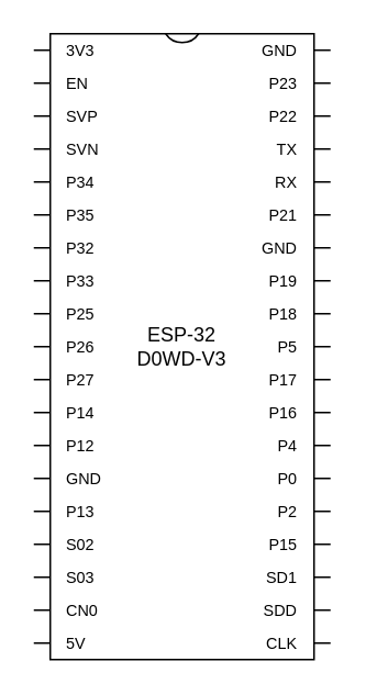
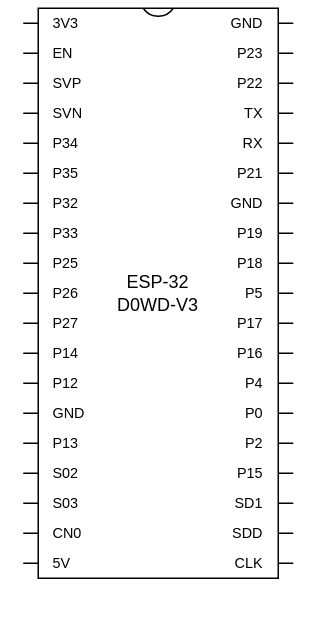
- <mxCell id="2" value="ESP-32&lt;div&gt;D0WD-V3&lt;/div&gt;" style="shadow=0;dashed=0;align=center;html=1;strokeWidth=1;shape=mxgraph.electrical.logic_gates.dual_inline_ic;labelNames=3V3,EN,SVP,SVN,P34,P35,P32,P33,P25,P26,P27,P14,P12,GND,P13,S02,S03,CN0,5V,CLK,SDD,SD1,P15,P2,P0,P4,P16,P17,P5,P18,P19,GND,P21,RX,TX,P22,P23,GND;whiteSpace=wrap;pinSpacing=20;labelCount=38;startPin=n;pinStyle=line;pinLabelType=cust;" vertex="1" parent="1"><mxGeometry x="20" y="20" width="180" height="380" as="geometry" /></mxCell>
+ <mxCell id="2" value="ESP-32&lt;div&gt;D0WD-V3&lt;/div&gt;" style="shadow=0;dashed=0;align=center;html=1;strokeWidth=1;shape=mxgraph.electrical.logic_gates.dual_inline_ic;labelNames=3V3,EN,SVP,SVN,P34,P35,P32,P33,P25,P26,P27,P14,P12,GND,P13,S02,S03,CN0,5V,CLK,SDD,SD1,P15,P2,P0,P4,P16,P17,P5,P18,P19,GND,P21,RX,TX,P22,P23,GND;whiteSpace=wrap;pinSpacing=20;labelCount=38;startPin=n;pinStyle=line;pinLabelType=cust;" vertex="1" parent="1"><mxGeometry x="15" y="5" width="180" height="380" as="geometry" /></mxCell>
